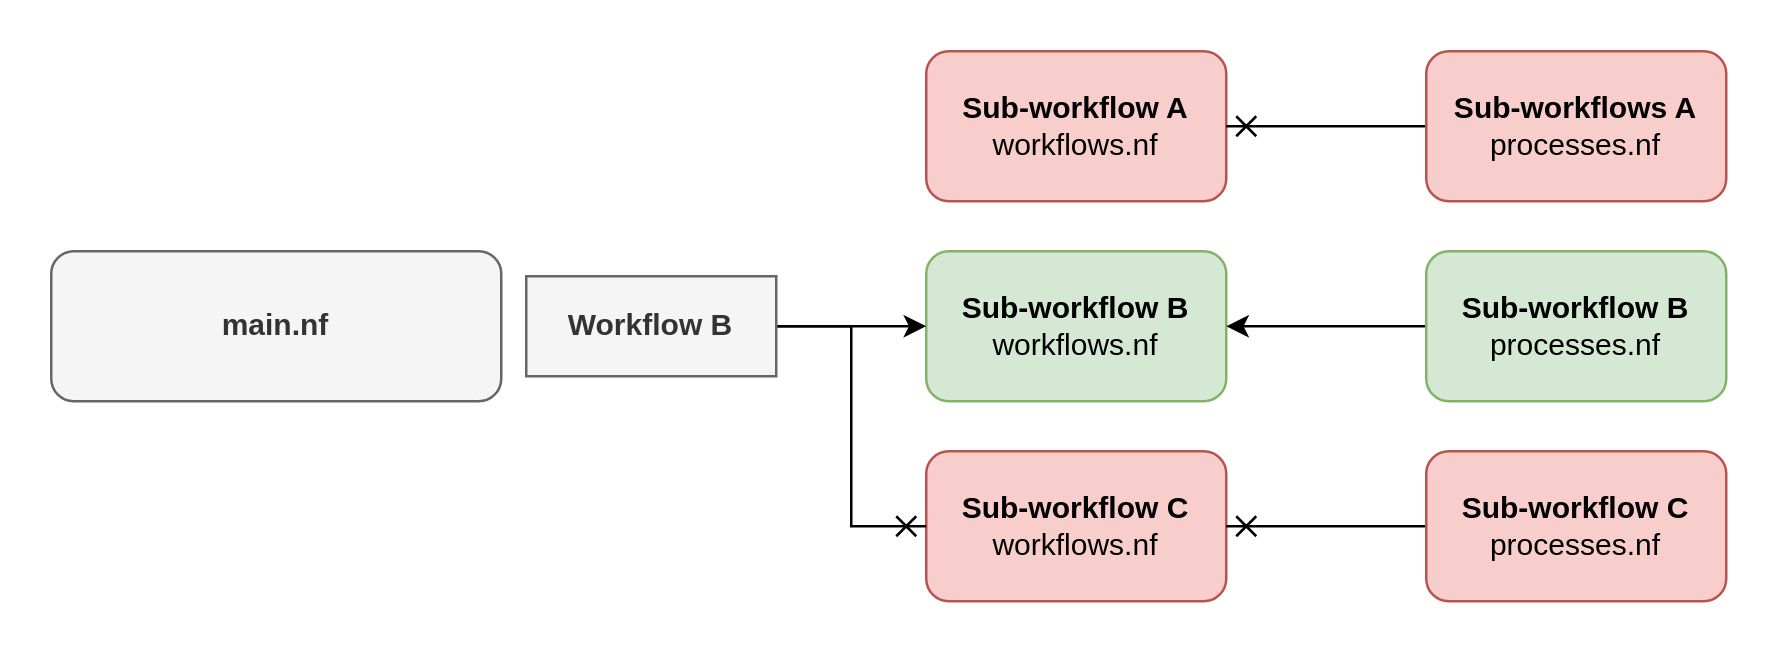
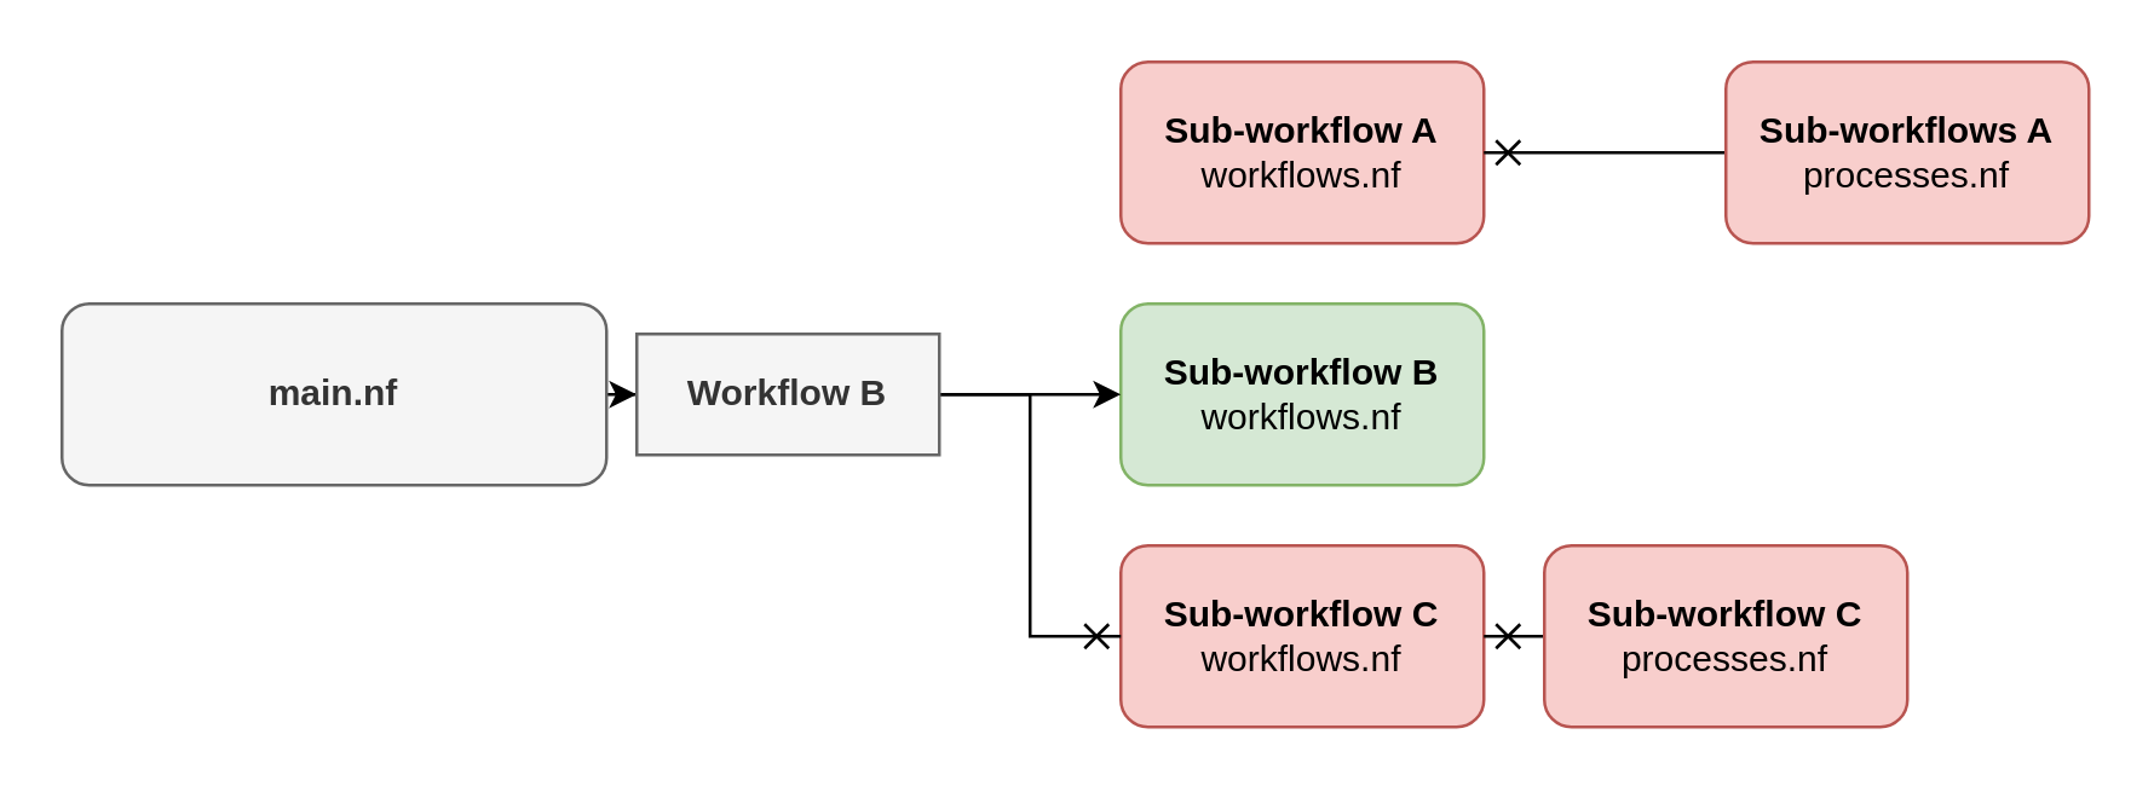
+ <mxCell id="2" style="edgeStyle=orthogonalEdgeStyle;rounded=0;orthogonalLoop=1;jettySize=auto;html=1;entryX=0;entryY=0.5;entryDx=0;entryDy=0;" edge="1" parent="1" source="3" target="15"><mxGeometry relative="1" as="geometry" /></mxCell>
- <mxCell id="9" style="edgeStyle=orthogonalEdgeStyle;rounded=0;orthogonalLoop=1;jettySize=auto;html=1;entryX=1;entryY=0.5;entryDx=0;entryDy=0;startArrow=none;startFill=0;endArrow=classic;endFill=1;" edge="1" parent="1" source="10" target="5"><mxGeometry relative="1" as="geometry" /></mxCell>
- <mxCell id="10" value="&lt;b&gt;Sub-workflow B&lt;/b&gt;&lt;br&gt;processes.nf" style="rounded=1;whiteSpace=wrap;html=1;fillColor=#d5e8d4;strokeColor=#82b366;" vertex="1" parent="1"><mxGeometry x="570" y="100" width="120" height="60" as="geometry" /></mxCell>
- <mxCell id="12" value="&lt;b&gt;Sub-workflow C&lt;/b&gt;&lt;br&gt;processes.nf" style="rounded=1;whiteSpace=wrap;html=1;fillColor=#f8cecc;strokeColor=#b85450;" vertex="1" parent="1"><mxGeometry x="570" y="180" width="120" height="60" as="geometry" /></mxCell>
+ <mxCell id="12" value="&lt;b&gt;Sub-workflow C&lt;/b&gt;&lt;br&gt;processes.nf" style="rounded=1;whiteSpace=wrap;html=1;fillColor=#f8cecc;strokeColor=#b85450;" vertex="1" parent="1"><mxGeometry x="510" y="180" width="120" height="60" as="geometry" /></mxCell>
